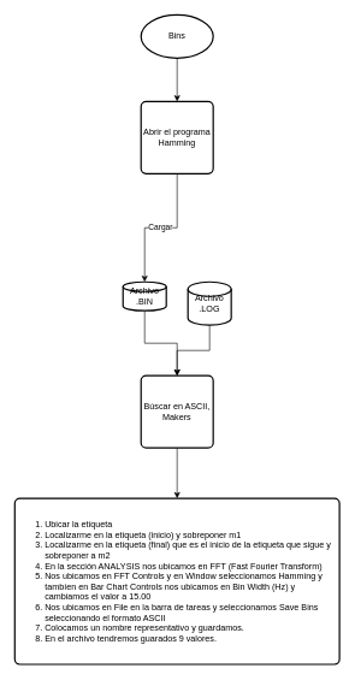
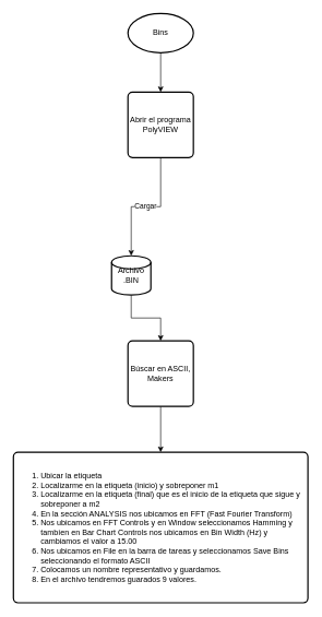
- <mxCell id="8" value="Abrir el programa Hamming" style="rounded=1;whiteSpace=wrap;html=1;absoluteArcSize=1;arcSize=14;strokeWidth=2;" vertex="1" parent="1"><mxGeometry x="195" y="140" width="100" height="100" as="geometry" /></mxCell>
+ <mxCell id="8" value="Abrir el programa PolyVIEW" style="rounded=1;whiteSpace=wrap;html=1;absoluteArcSize=1;arcSize=14;strokeWidth=2;" vertex="1" parent="1"><mxGeometry x="195" y="140" width="100" height="100" as="geometry" /></mxCell>
- <mxCell id="5" value="Archivo .BIN" style="strokeWidth=2;html=1;shape=mxgraph.flowchart.database;whiteSpace=wrap;" vertex="1" parent="1"><mxGeometry x="170" y="390" width="60" height="40" as="geometry" /></mxCell>
+ <mxCell id="5" value="Archivo .BIN" style="strokeWidth=2;html=1;shape=mxgraph.flowchart.database;whiteSpace=wrap;" vertex="1" parent="1"><mxGeometry x="170" y="390" width="60" height="60" as="geometry" /></mxCell>
- <mxCell id="7" value="Archivo .LOG" style="strokeWidth=2;html=1;shape=mxgraph.flowchart.database;whiteSpace=wrap;" vertex="1" parent="1"><mxGeometry x="260" y="390" width="60" height="60" as="geometry" /></mxCell>
- <mxCell id="6" style="edgeStyle=orthogonalEdgeStyle;rounded=0;orthogonalLoop=1;jettySize=auto;html=1;exitX=0.5;exitY=1;exitDx=0;exitDy=0;exitPerimeter=0;entryX=0.5;entryY=0;entryDx=0;entryDy=0;" edge="1" parent="1" source="7" target="11"><mxGeometry relative="1" as="geometry" /></mxCell>
